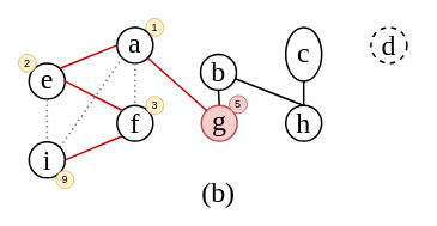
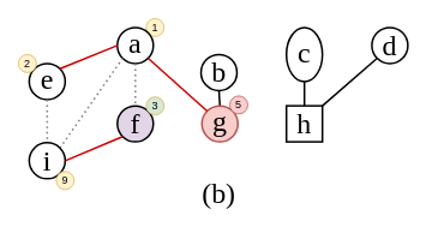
- <mxCell id="7" value="d" style="ellipse;whiteSpace=wrap;html=1;aspect=fixed;strokeWidth=2;fontFamily=Times New Roman;fontSize=32;container=0;dashed=1;" parent="2" vertex="1"><mxGeometry x="393" y="10" width="40" height="40" as="geometry" /></mxCell>
+ <mxCell id="7" value="d" style="ellipse;whiteSpace=wrap;html=1;aspect=fixed;strokeWidth=2;fontFamily=Times New Roman;fontSize=32;container=0;" parent="2" vertex="1"><mxGeometry x="393" y="10" width="40" height="40" as="geometry" /></mxCell>
- <mxCell id="16" style="edgeStyle=none;rounded=0;orthogonalLoop=1;jettySize=auto;html=1;exitX=1;exitY=0;exitDx=0;exitDy=0;strokeWidth=2;fontFamily=Times New Roman;fontSize=32;endArrow=none;endFill=0;" parent="2" source="17" target="5" edge="1"><mxGeometry relative="1" as="geometry" /></mxCell>
+ <mxCell id="16" style="edgeStyle=none;rounded=0;orthogonalLoop=1;jettySize=auto;html=1;exitX=1;exitY=0;exitDx=0;exitDy=0;entryX=0;entryY=1;entryDx=0;entryDy=0;strokeWidth=2;fontFamily=Times New Roman;fontSize=32;endArrow=none;endFill=0;" parent="2" source="17" target="7" edge="1"><mxGeometry relative="1" as="geometry" /></mxCell>
- <mxCell id="12" style="rounded=0;orthogonalLoop=1;jettySize=auto;html=1;exitX=1;exitY=0.5;exitDx=0;exitDy=0;entryX=0;entryY=0;entryDx=0;entryDy=0;fontFamily=Times New Roman;fontSize=32;strokeWidth=2;endArrow=none;endFill=0;strokeColor=#CC0000;" parent="2" source="8" target="10" edge="1"><mxGeometry relative="1" as="geometry" /></mxCell>
- <mxCell id="26" value="3" style="ellipse;whiteSpace=wrap;html=1;aspect=fixed;fillColor=#fff2cc;strokeColor=#d6b656;container=0;" parent="2" vertex="1"><mxGeometry x="142" y="87" width="20" height="20" as="geometry" /></mxCell>
+ <mxCell id="26" value="3" style="ellipse;whiteSpace=wrap;html=1;aspect=fixed;fillColor=#d5e8d4;strokeColor=#d6b656;container=0;" parent="2" vertex="1"><mxGeometry x="142" y="87" width="20" height="20" as="geometry" /></mxCell>
- <mxCell id="10" value="f" style="ellipse;whiteSpace=wrap;html=1;aspect=fixed;strokeWidth=2;fontFamily=Times New Roman;fontSize=32;container=0;" parent="2" vertex="1"><mxGeometry x="110" y="97" width="40" height="40" as="geometry" /></mxCell>
+ <mxCell id="10" value="f" style="ellipse;whiteSpace=wrap;html=1;aspect=fixed;strokeWidth=2;fontFamily=Times New Roman;fontSize=32;container=0;fillColor=#e1d5e7;" parent="2" vertex="1"><mxGeometry x="110" y="97" width="40" height="40" as="geometry" /></mxCell>
- <mxCell id="17" value="h" style="ellipse;whiteSpace=wrap;html=1;aspect=fixed;strokeWidth=2;fontFamily=Times New Roman;fontSize=32;container=0;" parent="2" vertex="1"><mxGeometry x="298" y="97" width="40" height="40" as="geometry" /></mxCell>
+ <mxCell id="17" value="h" style="whiteSpace=wrap;html=1;aspect=fixed;strokeWidth=2;fontFamily=Times New Roman;fontSize=32;container=0;rounded=0;" parent="2" vertex="1"><mxGeometry x="298" y="97" width="40" height="40" as="geometry" /></mxCell>
